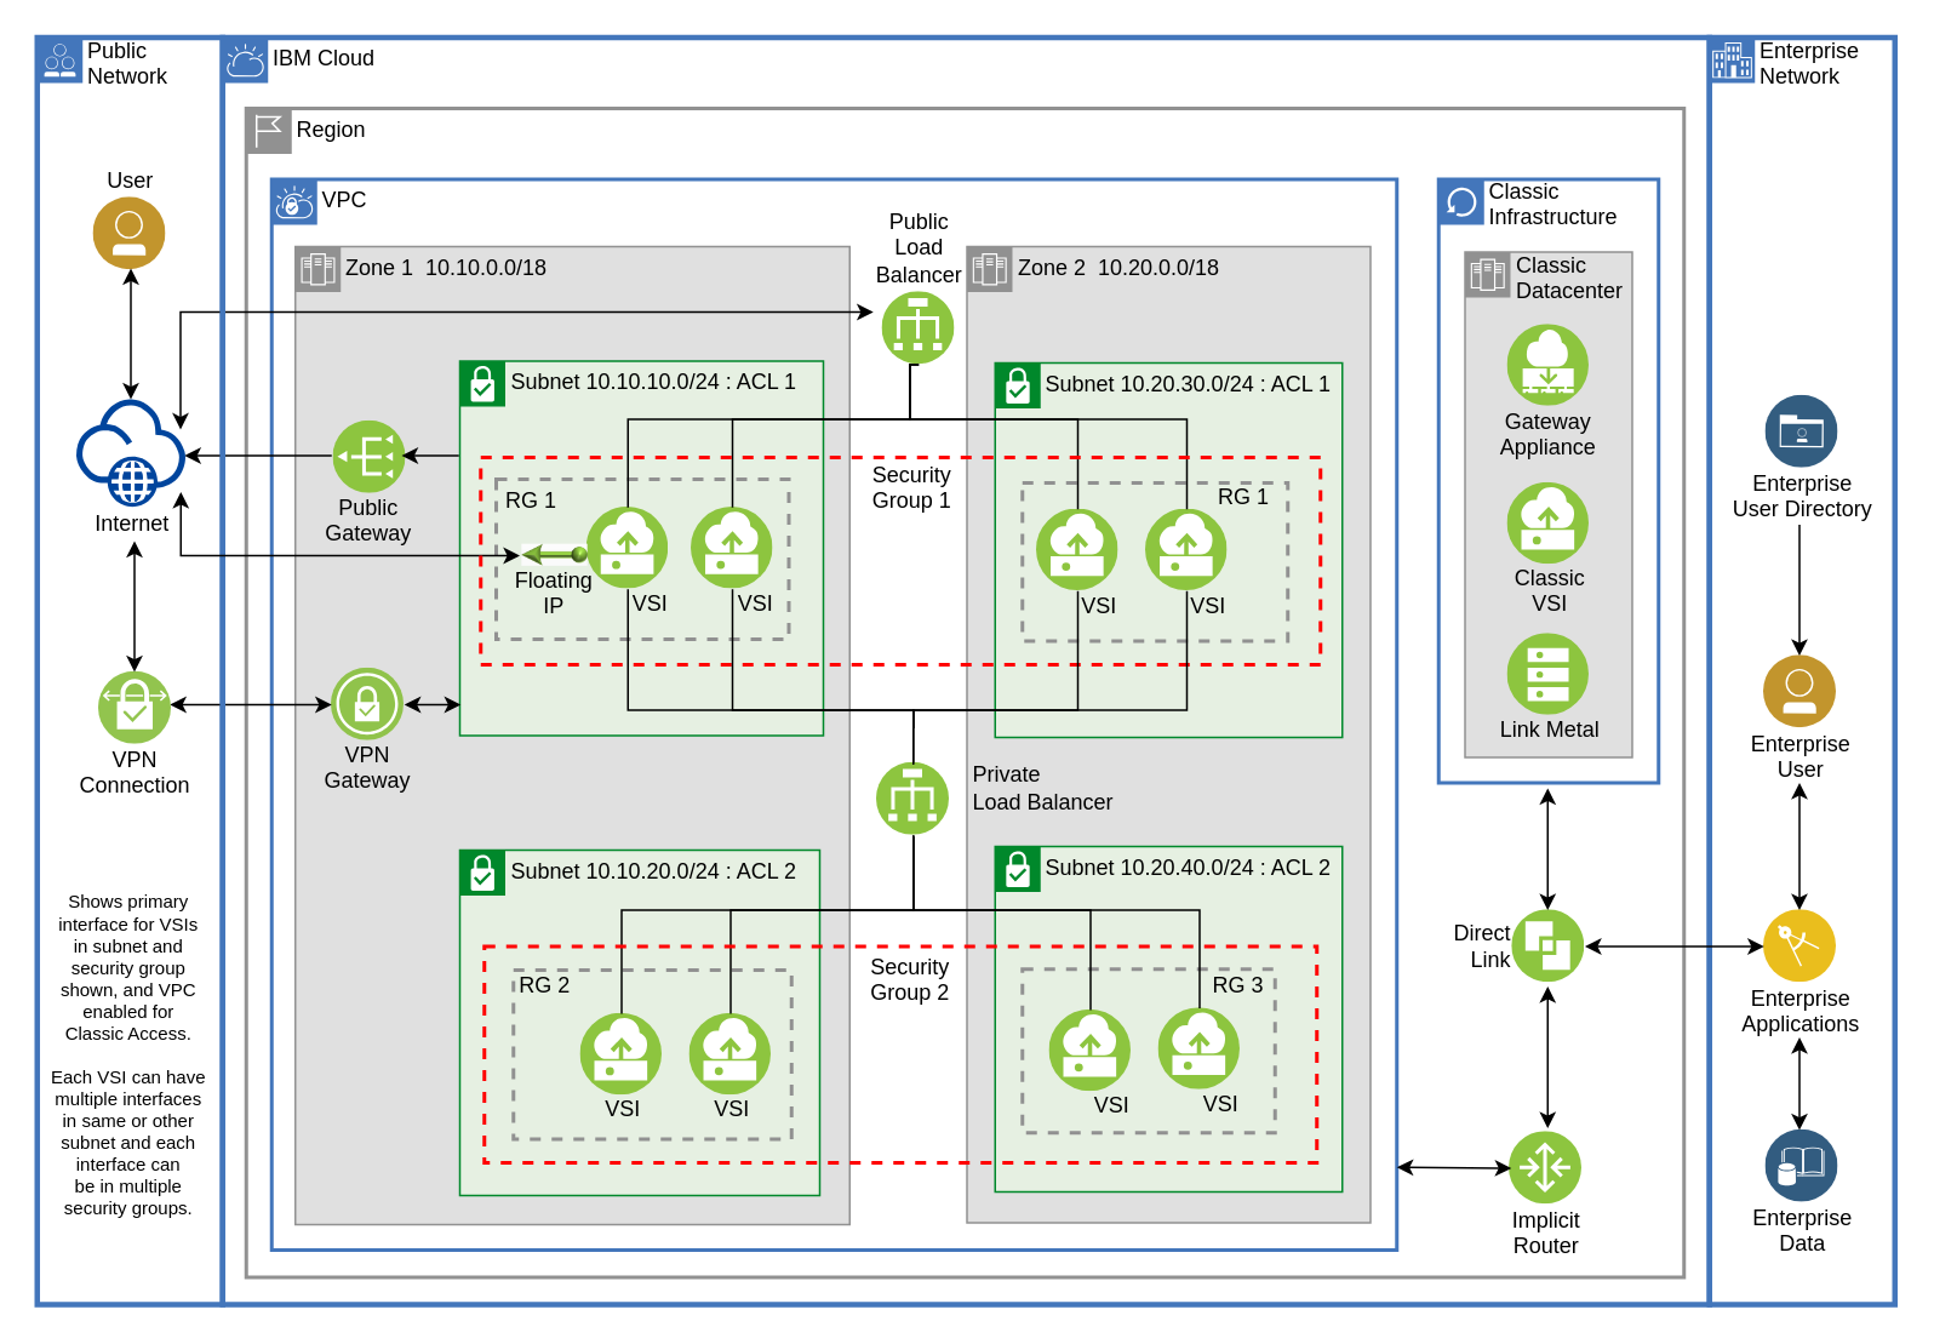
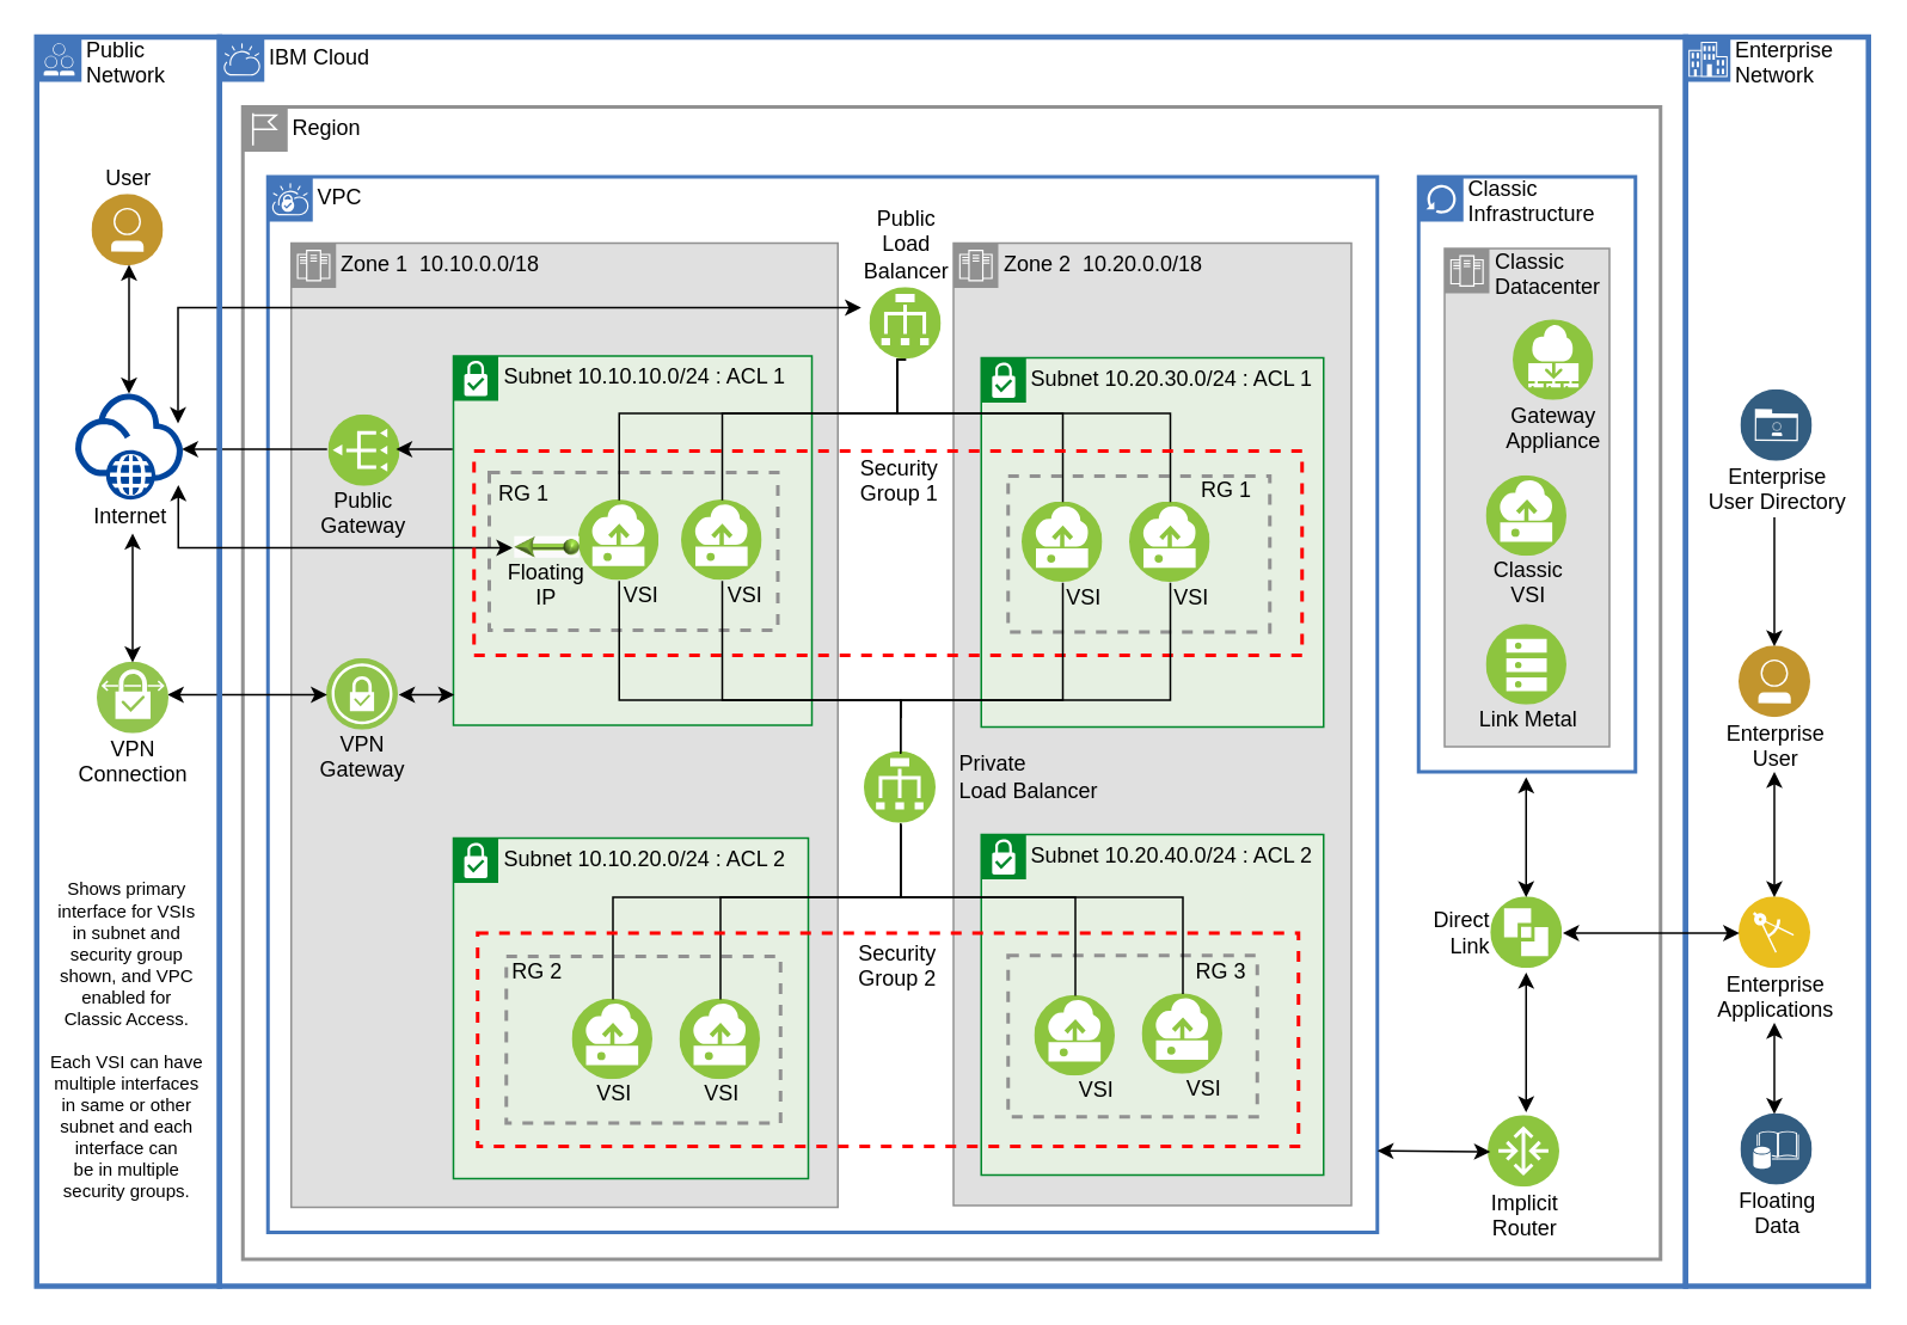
- <mxCell id="8" value="Gateway&#10;Appliance&#10;" style="shape=image;verticalLabelPosition=bottom;labelBackgroundColor=none;verticalAlign=top;aspect=fixed;imageAspect=0;image=img/lib/ibm/vpc/GatewayAppliance.svg;labelPosition=center;align=center;spacingTop=-5;" parent="5" vertex="1"><mxGeometry x="23.5" y="40" width="45" height="45" as="geometry" /></mxCell>
+ <mxCell id="8" value="Gateway&#10;Appliance&#10;" style="shape=image;verticalLabelPosition=bottom;labelBackgroundColor=none;verticalAlign=top;aspect=fixed;imageAspect=0;image=img/lib/ibm/vpc/GatewayAppliance.svg;labelPosition=center;align=center;spacingTop=-5;" parent="5" vertex="1"><mxGeometry x="38.5" y="40" width="45" height="45" as="geometry" /></mxCell>
- <mxCell id="62" value="&lt;div&gt;Enterprise&lt;/div&gt;&lt;div&gt;Data&lt;br&gt;&lt;/div&gt;" style="aspect=fixed;perimeter=ellipsePerimeter;html=1;align=center;shadow=0;dashed=0;image;image=img/lib/ibm/data/enterprise_data.svg;fontColor=#000000;spacingTop=-5;" parent="58" vertex="1"><mxGeometry x="31" y="601" width="40" height="40" as="geometry" /></mxCell>
+ <mxCell id="62" value="&lt;div&gt;Floating&lt;/div&gt;&lt;div&gt;Data&lt;br&gt;&lt;/div&gt;" style="aspect=fixed;perimeter=ellipsePerimeter;html=1;align=center;shadow=0;dashed=0;image;image=img/lib/ibm/data/enterprise_data.svg;fontColor=#000000;spacingTop=-5;" parent="58" vertex="1"><mxGeometry x="31" y="601" width="40" height="40" as="geometry" /></mxCell>
